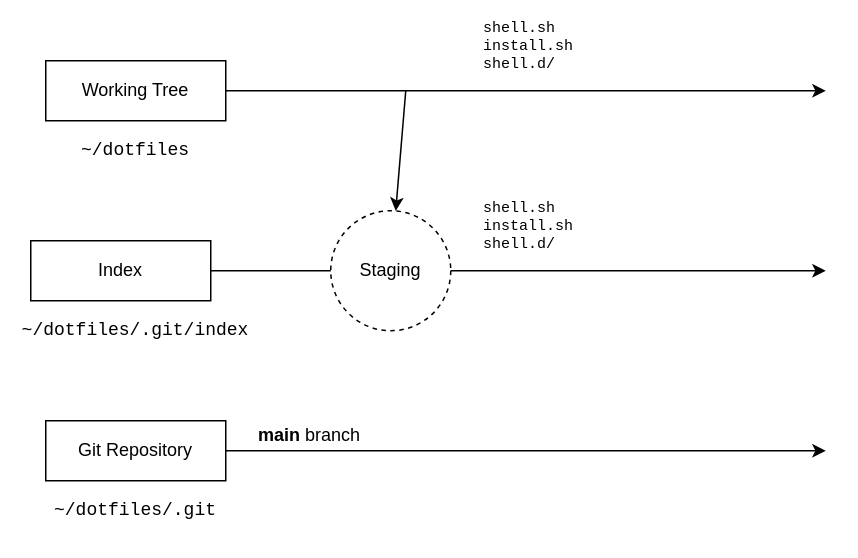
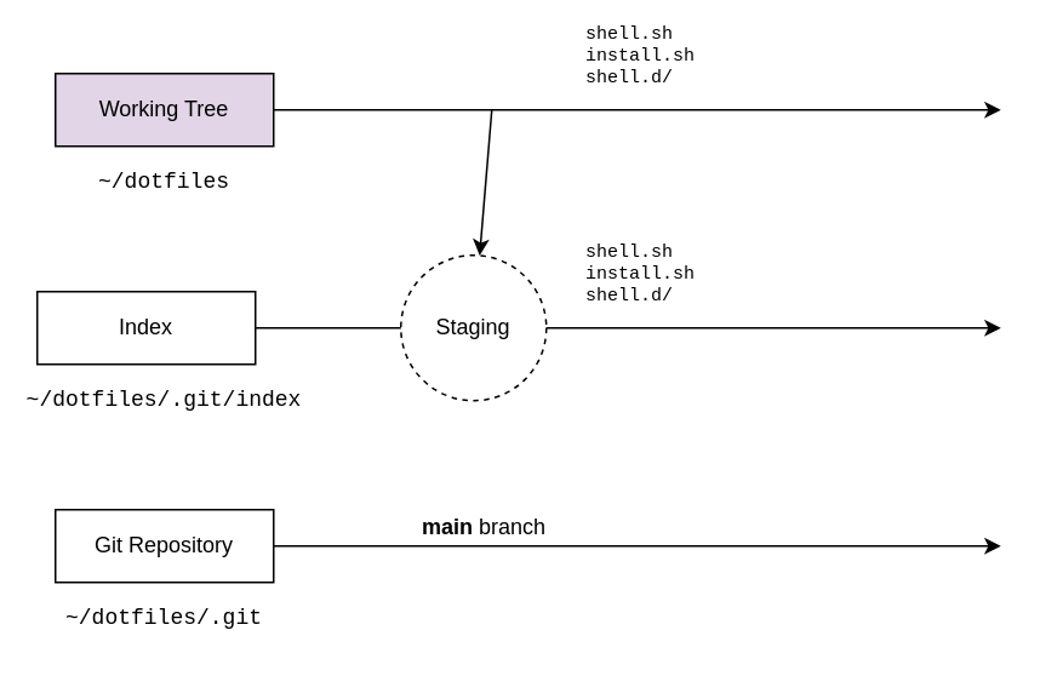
- <mxCell id="5" value="Working Tree" style="rounded=0;whiteSpace=wrap;html=1;strokeColor=#000000;" vertex="1" parent="1"><mxGeometry x="30" y="40" width="120" height="40" as="geometry" /></mxCell>
+ <mxCell id="5" value="Working Tree" style="rounded=0;whiteSpace=wrap;html=1;strokeColor=#000000;fillColor=#e1d5e7;" vertex="1" parent="1"><mxGeometry x="30" y="40" width="120" height="40" as="geometry" /></mxCell>
- <mxCell id="9" value="&lt;b&gt;main&lt;/b&gt; branch" style="text;html=1;align=left;verticalAlign=middle;resizable=0;points=[];autosize=1;strokeColor=none;fontFamily=Helvetica;" vertex="1" parent="1"><mxGeometry x="170" y="280" width="80" height="20" as="geometry" /></mxCell>
+ <mxCell id="9" value="&lt;b&gt;main&lt;/b&gt; branch" style="text;html=1;align=left;verticalAlign=middle;resizable=0;points=[];autosize=1;strokeColor=none;fontFamily=Helvetica;" vertex="1" parent="1"><mxGeometry x="230" y="280" width="80" height="20" as="geometry" /></mxCell>
